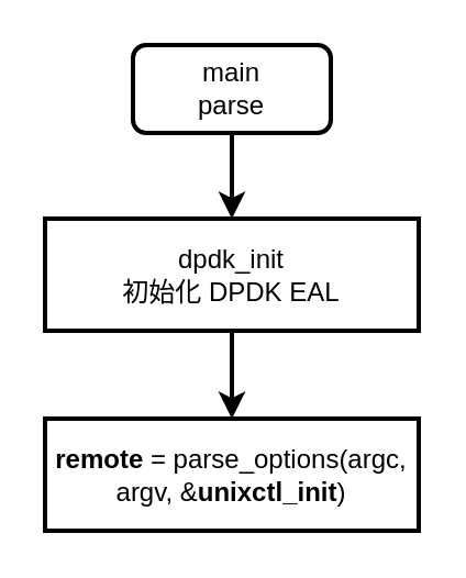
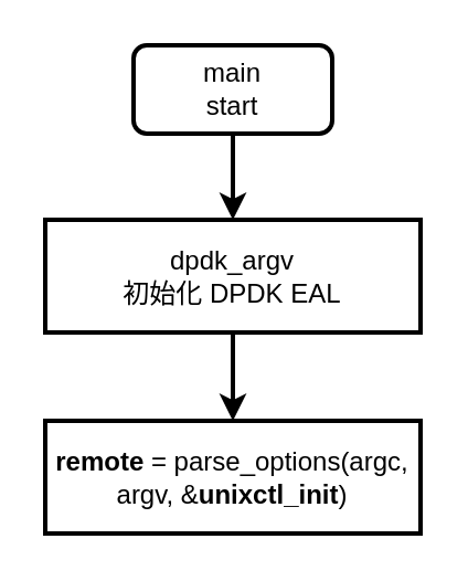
- <mxCell id="3" value="main&lt;br&gt;parse" style="rounded=1;whiteSpace=wrap;html=1;strokeWidth=2;" vertex="1" parent="1"><mxGeometry x="60" y="20" width="90" height="40" as="geometry" /></mxCell>
+ <mxCell id="3" value="main&lt;br&gt;start" style="rounded=1;whiteSpace=wrap;html=1;strokeWidth=2;" vertex="1" parent="1"><mxGeometry x="60" y="20" width="90" height="40" as="geometry" /></mxCell>
- <mxCell id="5" value="dpdk_init&lt;br&gt;初始化 DPDK EAL" style="rounded=0;whiteSpace=wrap;html=1;strokeWidth=2;" vertex="1" parent="1"><mxGeometry x="20" y="99" width="170" height="51" as="geometry" /></mxCell>
+ <mxCell id="5" value="dpdk_argv&lt;br&gt;初始化 DPDK EAL" style="rounded=0;whiteSpace=wrap;html=1;strokeWidth=2;" vertex="1" parent="1"><mxGeometry x="20" y="99" width="170" height="51" as="geometry" /></mxCell>
